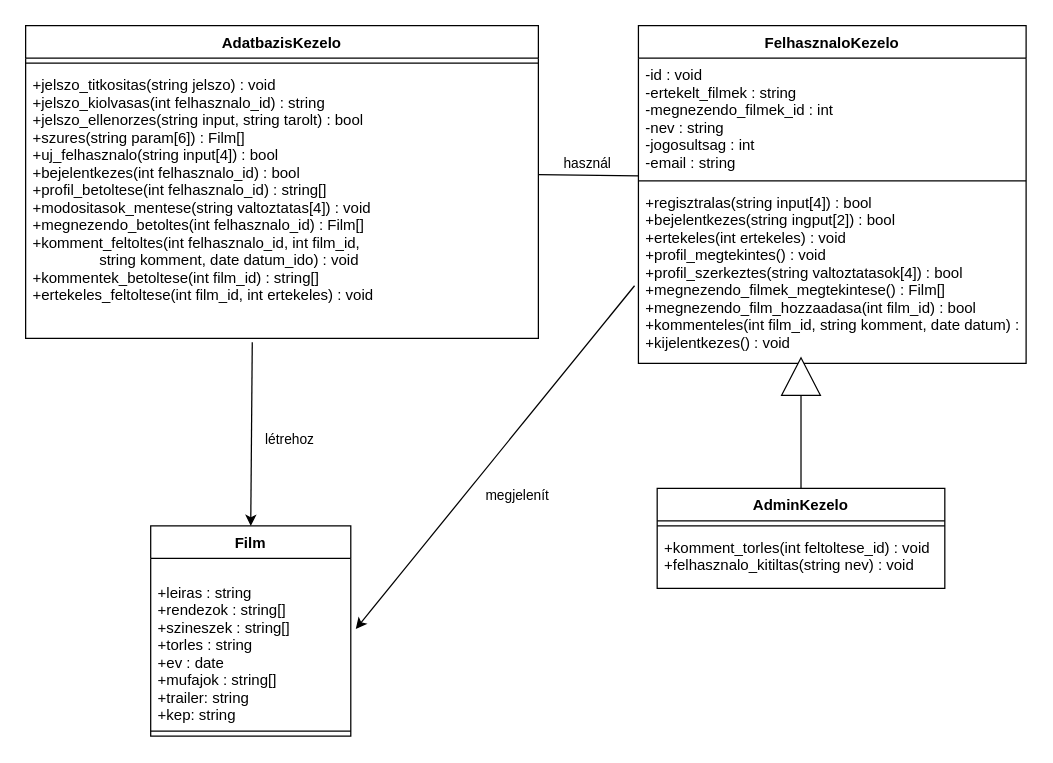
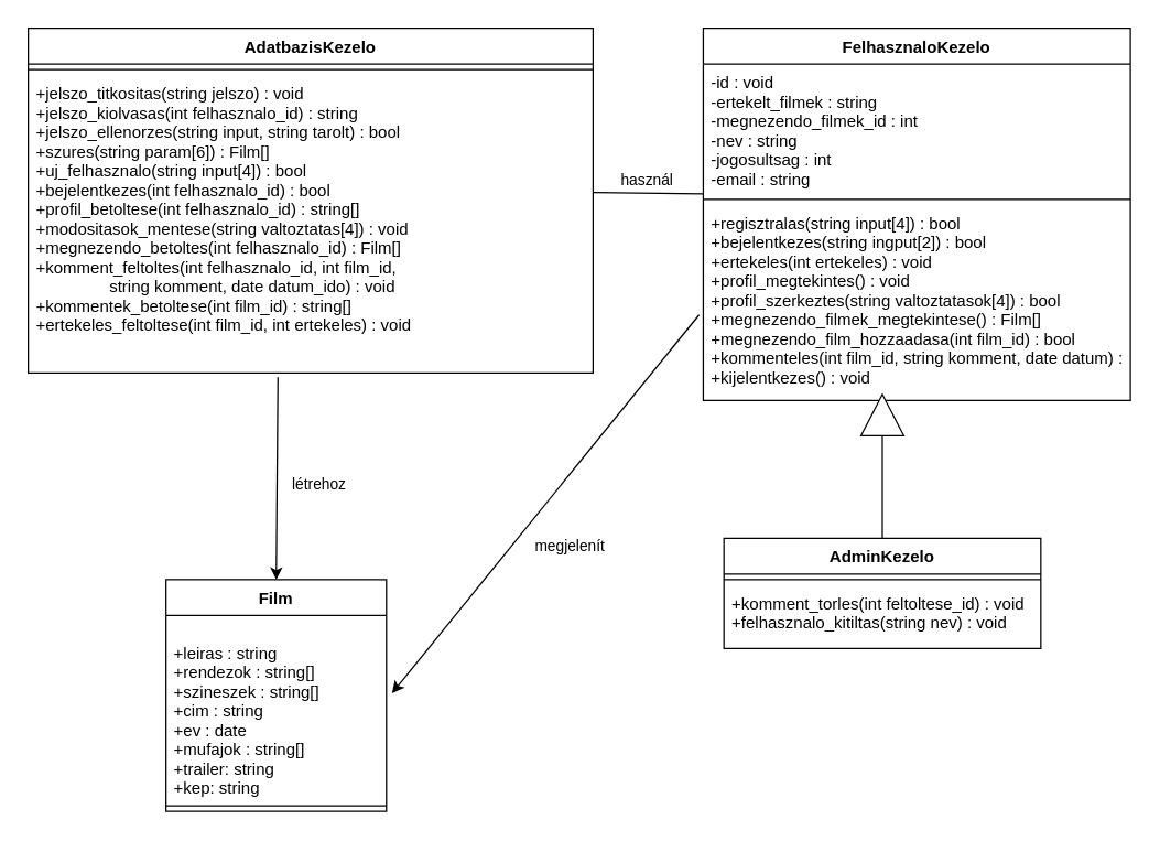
- <mxCell id="10" value="&#10;+leiras : string&#10;+rendezok : string[]&#10;+szineszek : string[]&#10;+torles : string&#10;+ev : date&#10;+mufajok : string[]&#10;+trailer: string&#10;+kep: string" style="text;strokeColor=none;fillColor=none;align=left;verticalAlign=top;spacingLeft=4;spacingRight=4;overflow=hidden;rotatable=0;points=[[0,0.5],[1,0.5]];portConstraint=eastwest;" parent="9" vertex="1"><mxGeometry y="26" width="160" height="134" as="geometry" /></mxCell>
+ <mxCell id="10" value="&#10;+leiras : string&#10;+rendezok : string[]&#10;+szineszek : string[]&#10;+cim : string&#10;+ev : date&#10;+mufajok : string[]&#10;+trailer: string&#10;+kep: string" style="text;strokeColor=none;fillColor=none;align=left;verticalAlign=top;spacingLeft=4;spacingRight=4;overflow=hidden;rotatable=0;points=[[0,0.5],[1,0.5]];portConstraint=eastwest;" parent="9" vertex="1"><mxGeometry y="26" width="160" height="134" as="geometry" /></mxCell>
